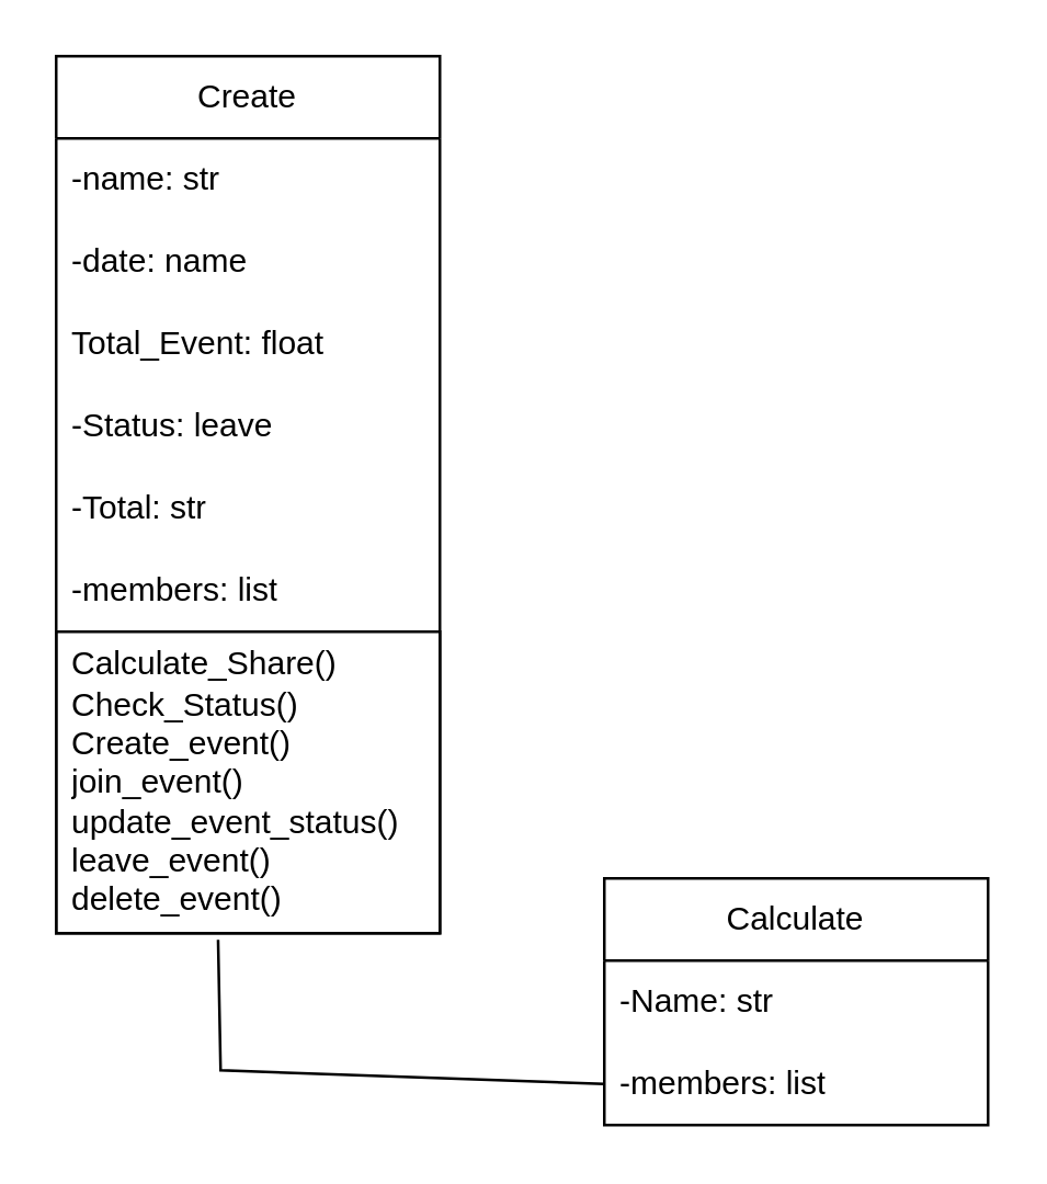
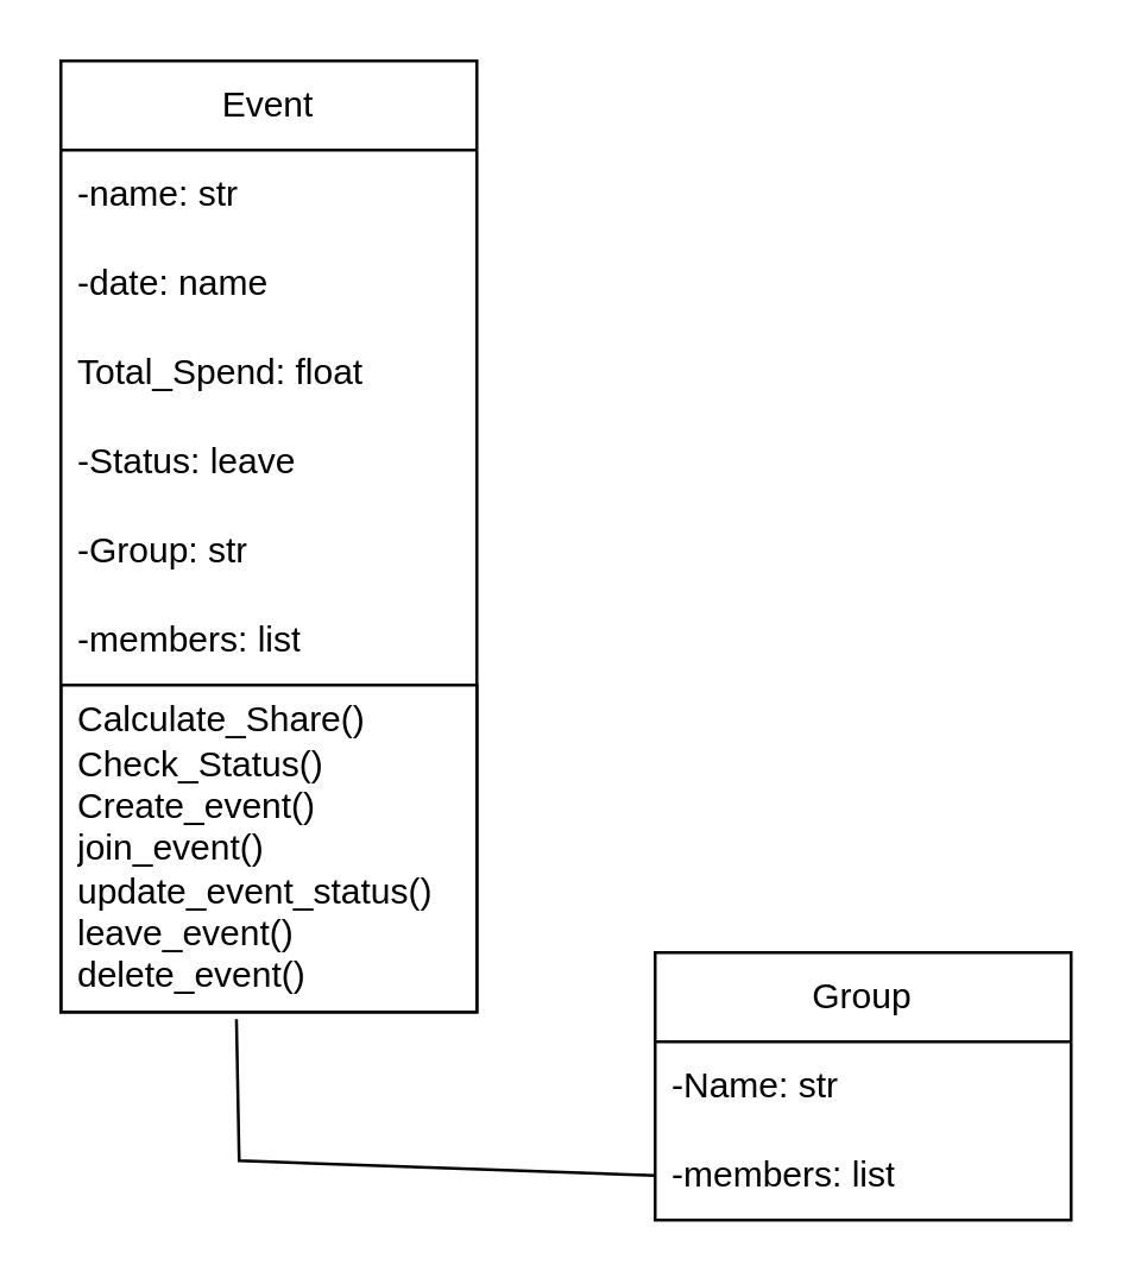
- <mxCell id="2" value="Create" style="swimlane;fontStyle=0;childLayout=stackLayout;horizontal=1;startSize=30;horizontalStack=0;resizeParent=1;resizeParentMax=0;resizeLast=0;collapsible=1;marginBottom=0;whiteSpace=wrap;html=1;" vertex="1" parent="1"><mxGeometry x="20" y="20" width="140" height="320" as="geometry" /></mxCell>
+ <mxCell id="2" value="Event" style="swimlane;fontStyle=0;childLayout=stackLayout;horizontal=1;startSize=30;horizontalStack=0;resizeParent=1;resizeParentMax=0;resizeLast=0;collapsible=1;marginBottom=0;whiteSpace=wrap;html=1;" vertex="1" parent="1"><mxGeometry x="20" y="20" width="140" height="320" as="geometry" /></mxCell>
- <mxCell id="5" value="Total_Event: float" style="text;strokeColor=none;fillColor=none;align=left;verticalAlign=middle;spacingLeft=4;spacingRight=4;overflow=hidden;points=[[0,0.5],[1,0.5]];portConstraint=eastwest;rotatable=0;whiteSpace=wrap;html=1;" vertex="1" parent="2"><mxGeometry y="90" width="140" height="30" as="geometry" /></mxCell>
+ <mxCell id="5" value="Total_Spend: float" style="text;strokeColor=none;fillColor=none;align=left;verticalAlign=middle;spacingLeft=4;spacingRight=4;overflow=hidden;points=[[0,0.5],[1,0.5]];portConstraint=eastwest;rotatable=0;whiteSpace=wrap;html=1;" vertex="1" parent="2"><mxGeometry y="90" width="140" height="30" as="geometry" /></mxCell>
- <mxCell id="7" value="-Total: str" style="text;strokeColor=none;fillColor=none;align=left;verticalAlign=middle;spacingLeft=4;spacingRight=4;overflow=hidden;points=[[0,0.5],[1,0.5]];portConstraint=eastwest;rotatable=0;whiteSpace=wrap;html=1;" vertex="1" parent="2"><mxGeometry y="150" width="140" height="30" as="geometry" /></mxCell>
+ <mxCell id="7" value="-Group: str" style="text;strokeColor=none;fillColor=none;align=left;verticalAlign=middle;spacingLeft=4;spacingRight=4;overflow=hidden;points=[[0,0.5],[1,0.5]];portConstraint=eastwest;rotatable=0;whiteSpace=wrap;html=1;" vertex="1" parent="2"><mxGeometry y="150" width="140" height="30" as="geometry" /></mxCell>
- <mxCell id="10" value="Calculate" style="swimlane;fontStyle=0;childLayout=stackLayout;horizontal=1;startSize=30;horizontalStack=0;resizeParent=1;resizeParentMax=0;resizeLast=0;collapsible=1;marginBottom=0;whiteSpace=wrap;html=1;" vertex="1" parent="1"><mxGeometry x="220" y="320" width="140" height="90" as="geometry" /></mxCell>
+ <mxCell id="10" value="Group" style="swimlane;fontStyle=0;childLayout=stackLayout;horizontal=1;startSize=30;horizontalStack=0;resizeParent=1;resizeParentMax=0;resizeLast=0;collapsible=1;marginBottom=0;whiteSpace=wrap;html=1;" vertex="1" parent="1"><mxGeometry x="220" y="320" width="140" height="90" as="geometry" /></mxCell>
